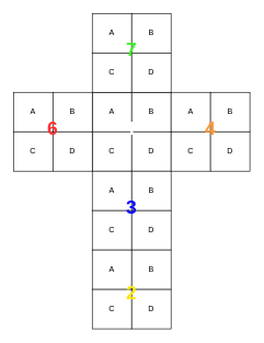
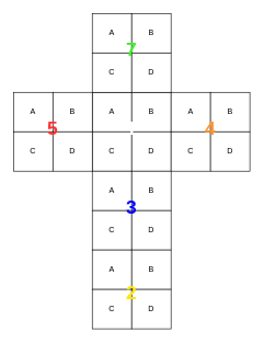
- <mxCell id="31" value="&lt;b style=&quot;font-size: 29px;&quot;&gt;&lt;font color=&quot;#ff3333&quot; style=&quot;font-size: 29px;&quot;&gt;6&lt;/font&gt;&lt;/b&gt;" style="text;html=1;align=center;verticalAlign=middle;whiteSpace=wrap;rounded=0;fontSize=29;" vertex="1" parent="1"><mxGeometry x="50" y="180" width="60" height="30" as="geometry" /></mxCell>
+ <mxCell id="31" value="&lt;b style=&quot;font-size: 29px;&quot;&gt;&lt;font color=&quot;#ff3333&quot; style=&quot;font-size: 29px;&quot;&gt;5&lt;/font&gt;&lt;/b&gt;" style="text;html=1;align=center;verticalAlign=middle;whiteSpace=wrap;rounded=0;fontSize=29;" vertex="1" parent="1"><mxGeometry x="50" y="180" width="60" height="30" as="geometry" /></mxCell>
